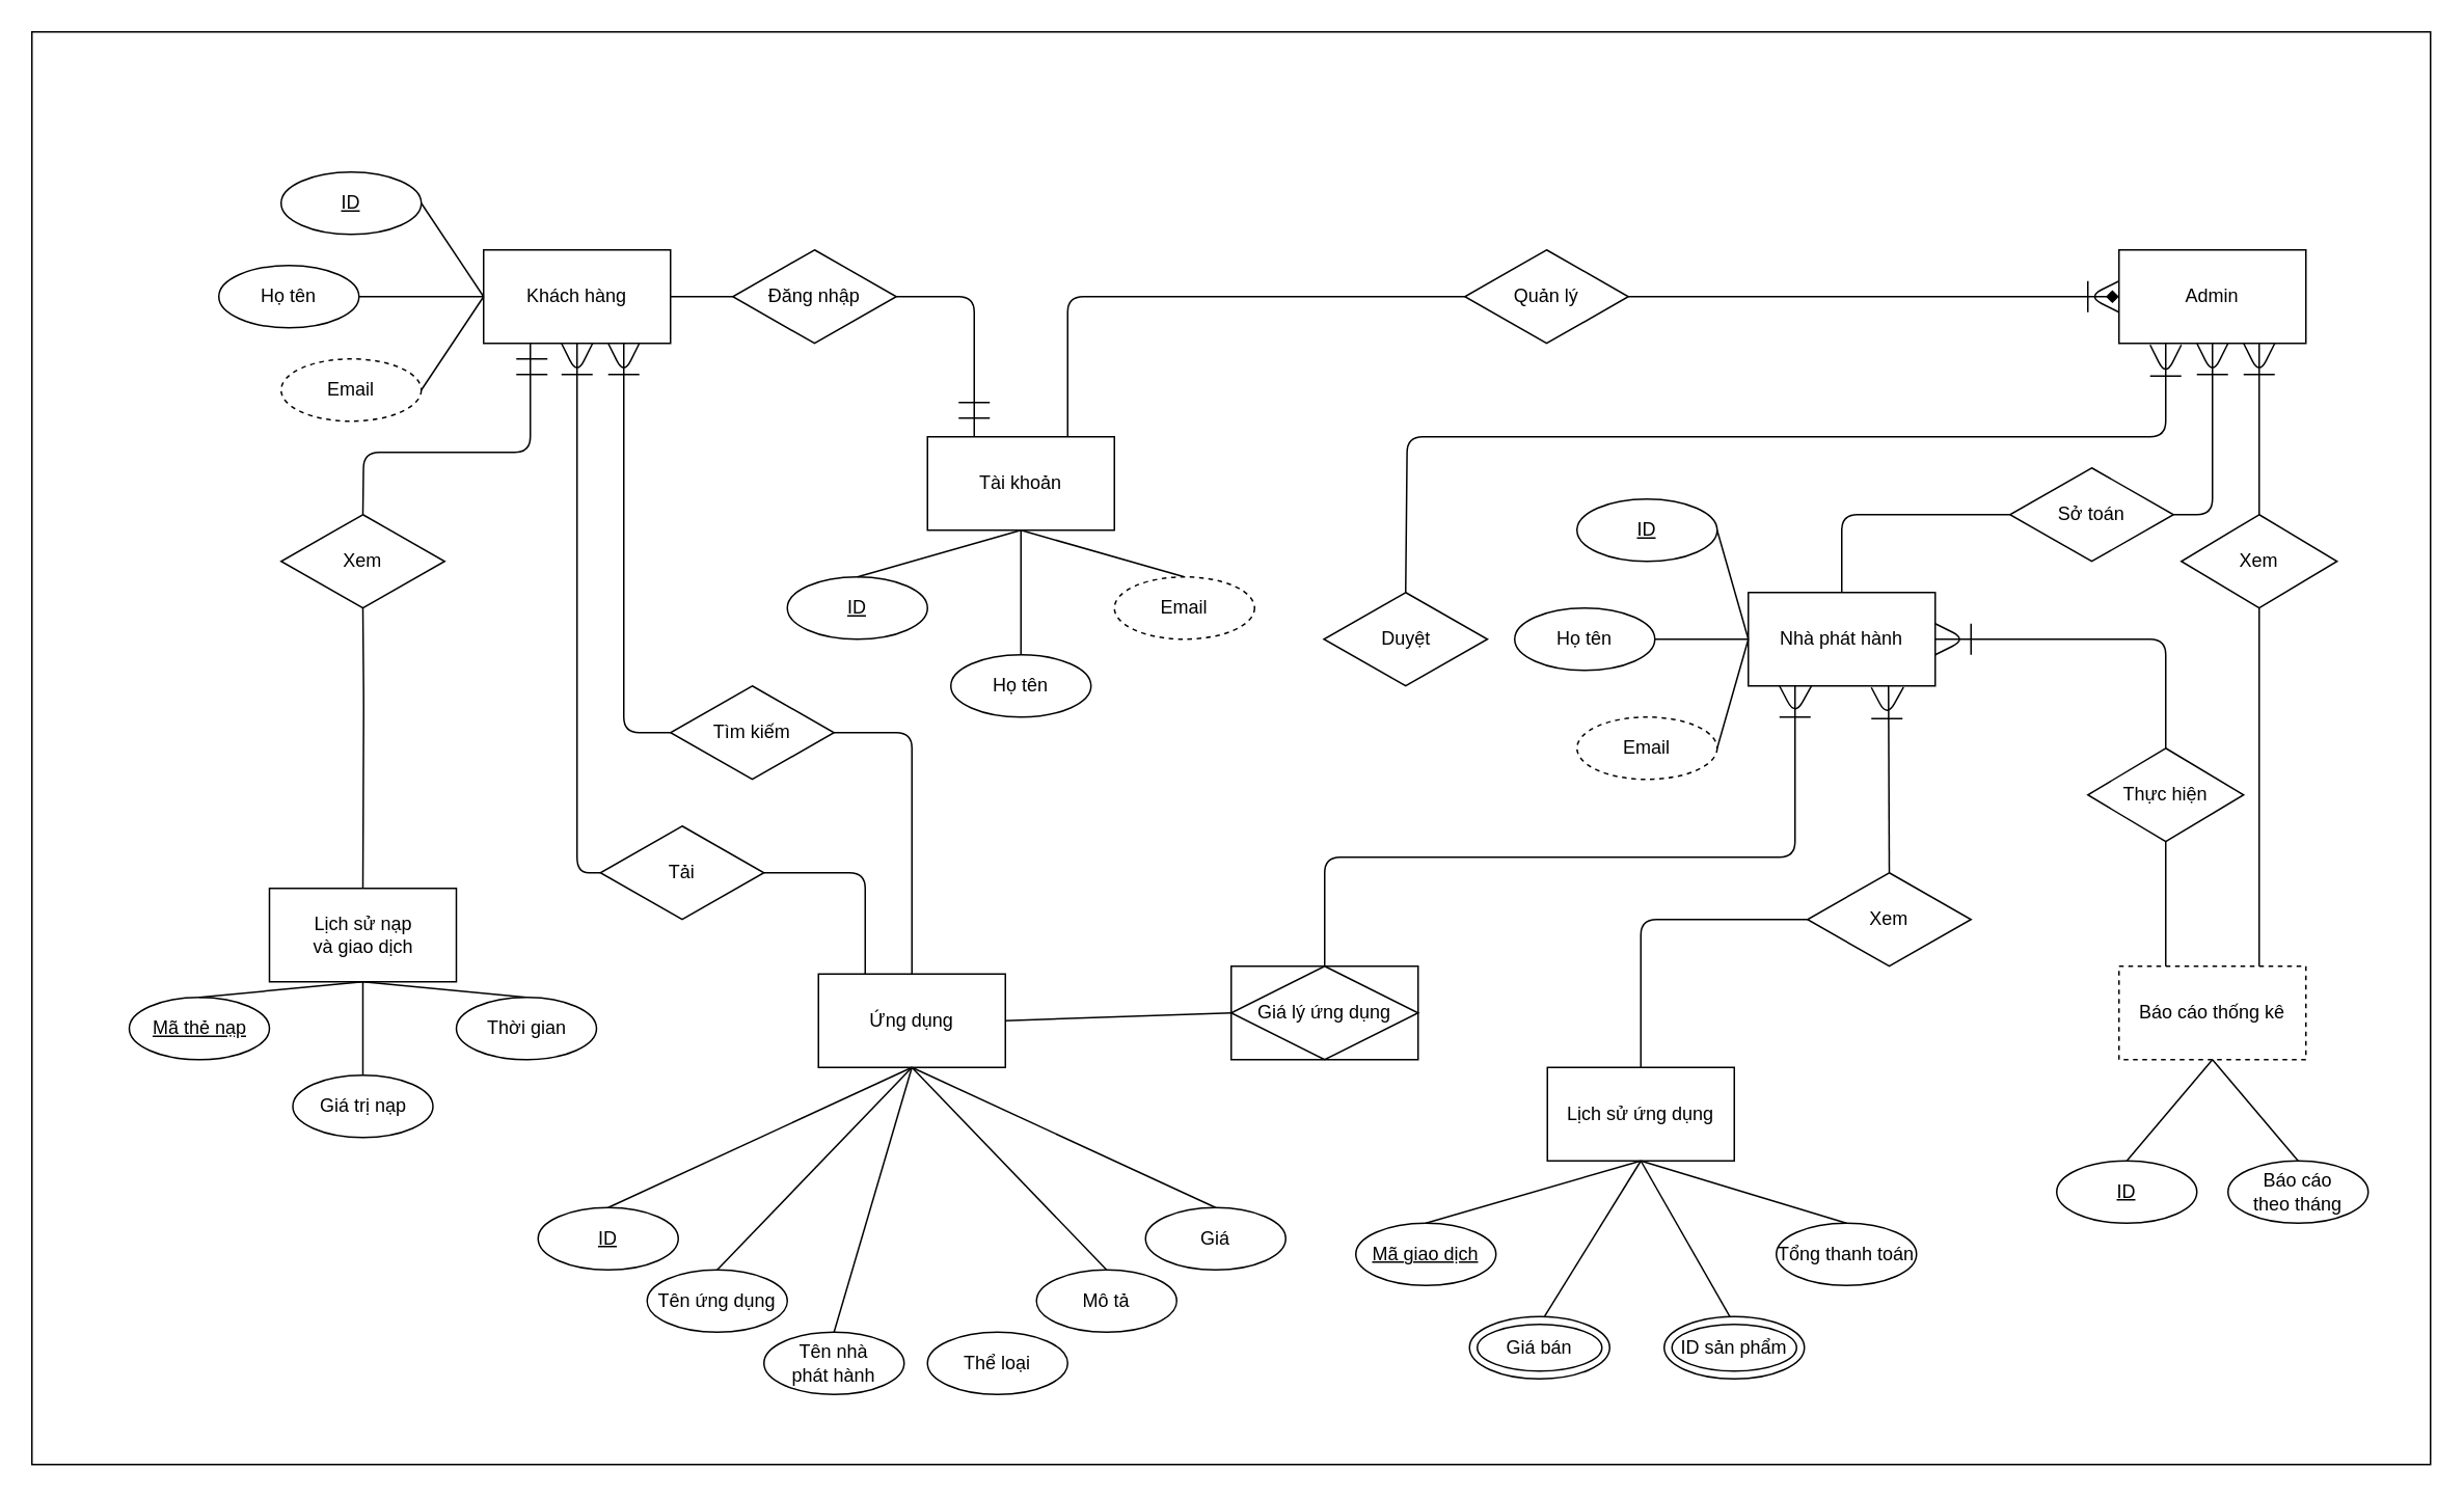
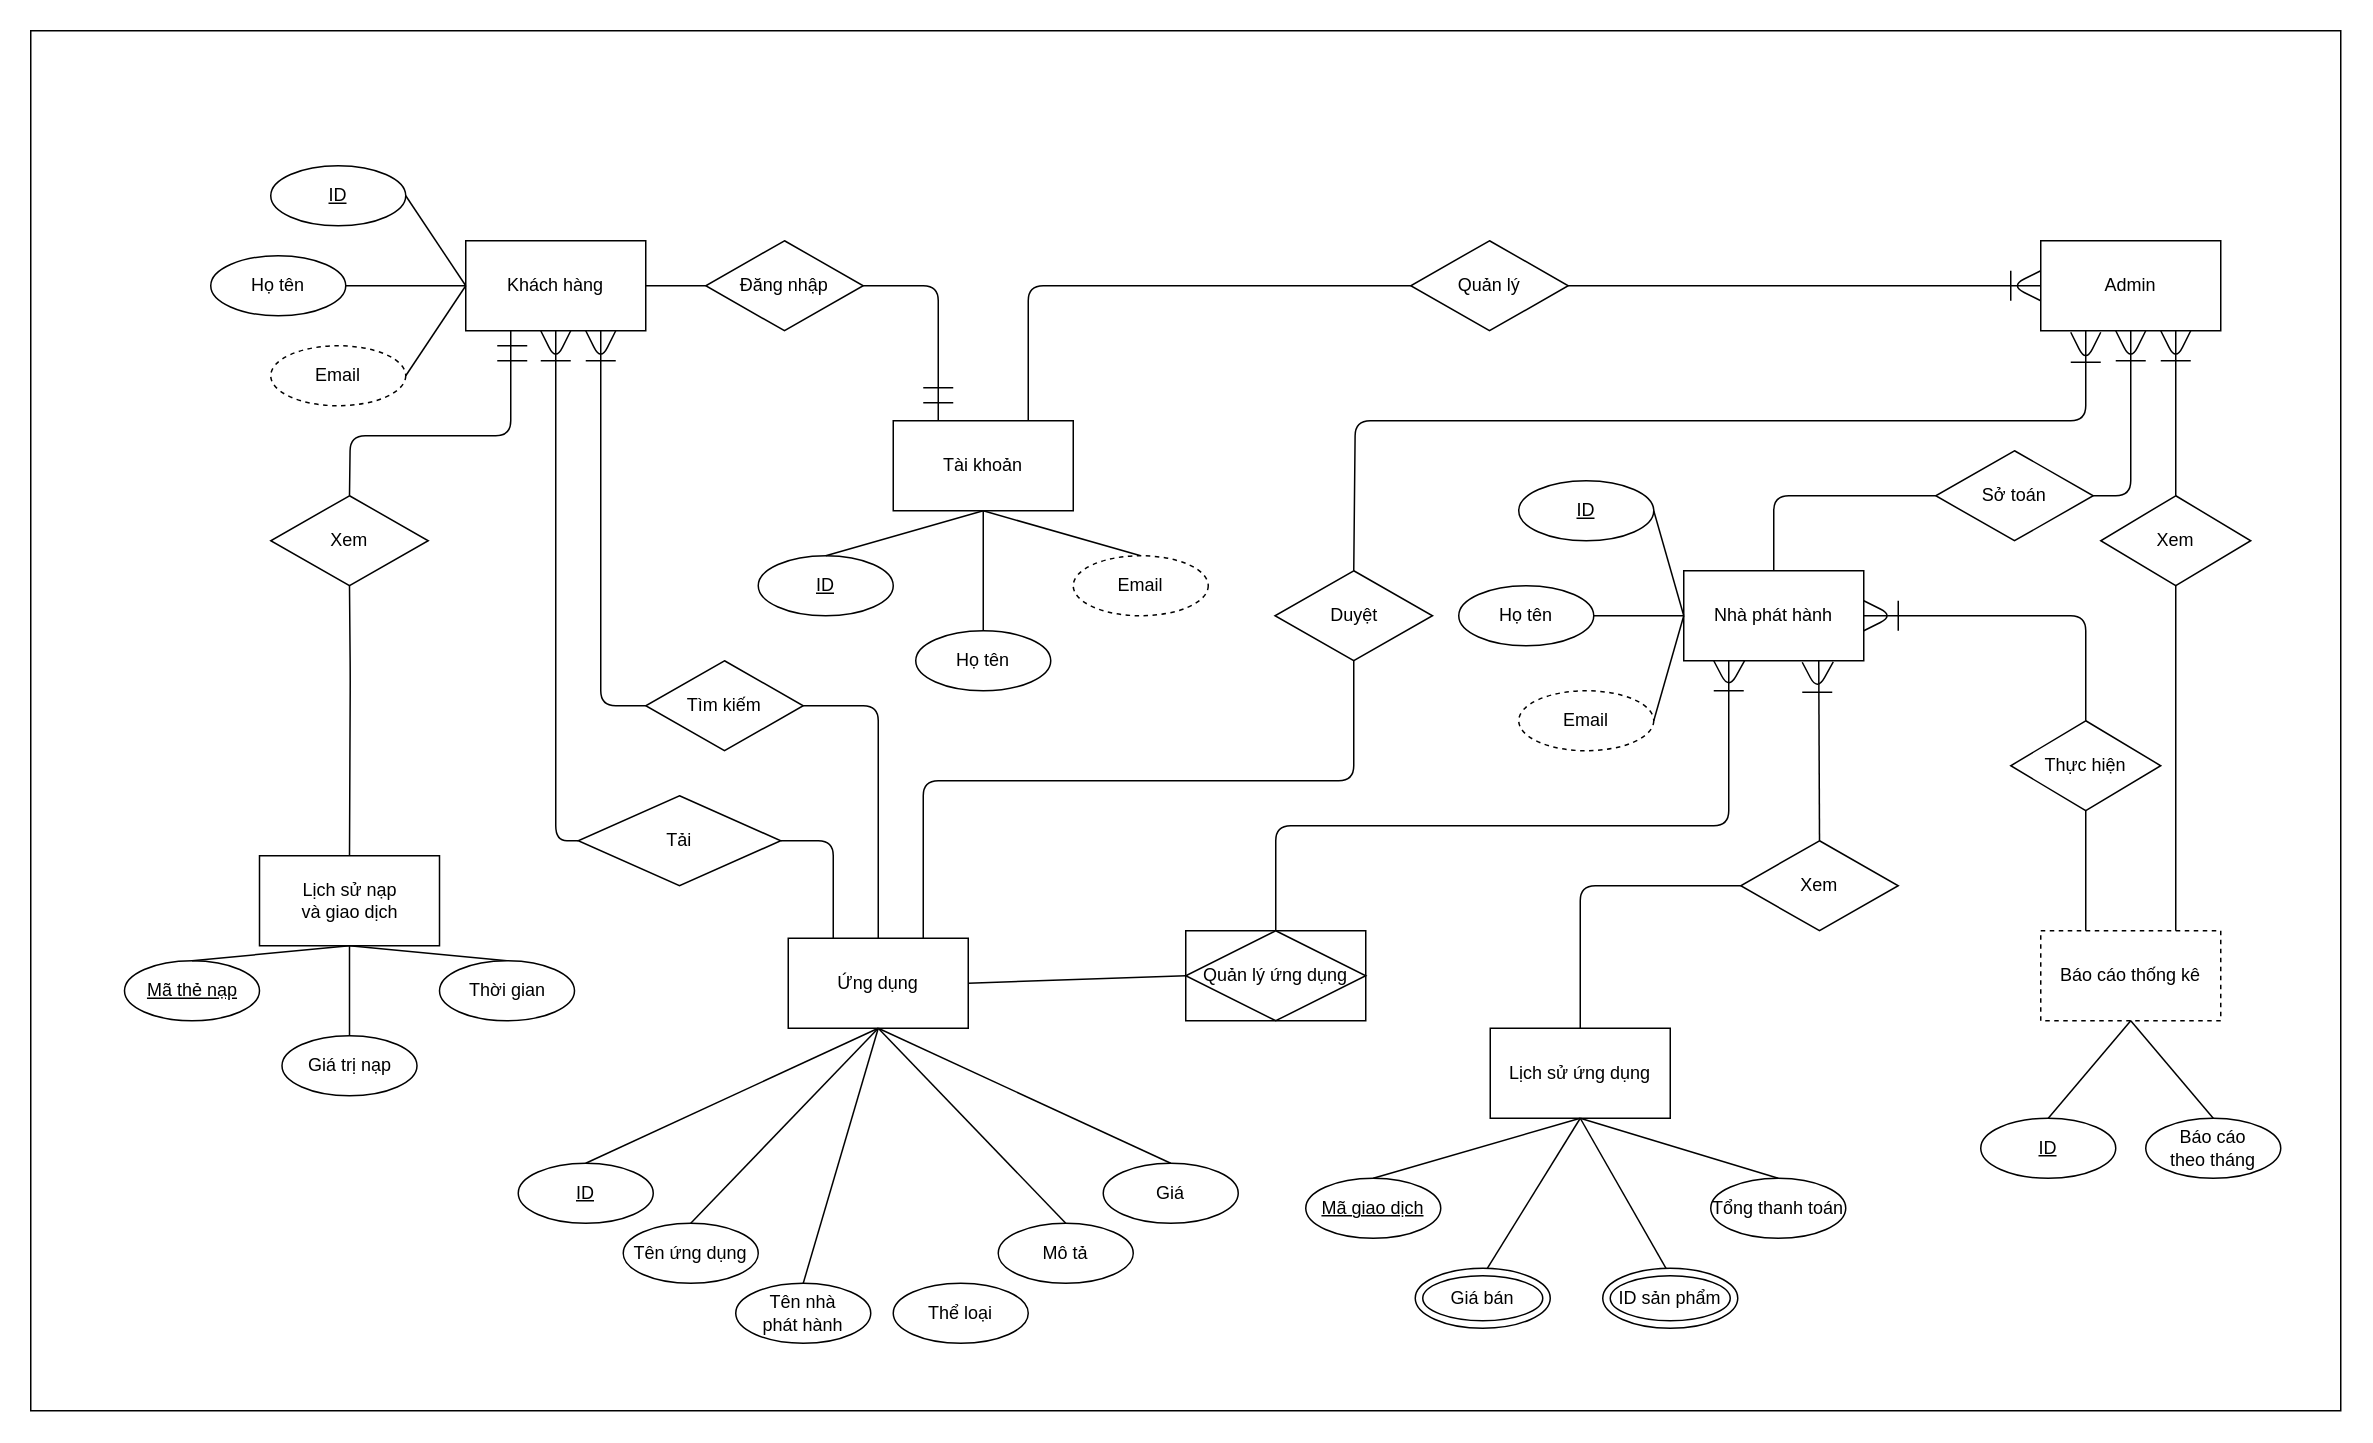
- <mxCell id="64" value="" style="endArrow=diamond;html=1;exitX=1;exitY=0.5;exitDx=0;exitDy=0;entryX=0;entryY=0.5;entryDx=0;entryDy=0;" parent="1" source="63" target="5" edge="1"><mxGeometry width="50" height="50" relative="1" as="geometry"><mxPoint x="860" y="440" as="sourcePoint" /><mxPoint x="1290" y="270" as="targetPoint" /><Array as="points" /></mxGeometry></mxCell>
+ <mxCell id="64" value="" style="endArrow=none;html=1;exitX=1;exitY=0.5;exitDx=0;exitDy=0;entryX=0;entryY=0.5;entryDx=0;entryDy=0;" parent="1" source="63" target="5" edge="1"><mxGeometry width="50" height="50" relative="1" as="geometry"><mxPoint x="860" y="440" as="sourcePoint" /><mxPoint x="1290" y="270" as="targetPoint" /><Array as="points" /></mxGeometry></mxCell>
+ <mxCell id="93" value="" style="endArrow=none;html=1;entryX=0.5;entryY=1;entryDx=0;entryDy=0;exitX=0.75;exitY=0;exitDx=0;exitDy=0;" parent="1" source="6" target="91" edge="1"><mxGeometry width="50" height="50" relative="1" as="geometry"><mxPoint x="990" y="490" as="sourcePoint" /><mxPoint x="1040" y="440" as="targetPoint" /><Array as="points"><mxPoint x="615" y="520" /><mxPoint x="902" y="520" /></Array></mxGeometry></mxCell>
- <mxCell id="96" value="Tải" style="rhombus;whiteSpace=wrap;html=1;" parent="1" vertex="1"><mxGeometry x="385" y="530" width="105" height="60" as="geometry" /></mxCell>
+ <mxCell id="96" value="Tải" style="rhombus;whiteSpace=wrap;html=1;" parent="1" vertex="1"><mxGeometry x="385" y="530" width="135" height="60" as="geometry" /></mxCell>
- <mxCell id="25" value="&lt;span&gt;Giá lý ứng dụng&lt;/span&gt;" style="rhombus;whiteSpace=wrap;html=1;" parent="23" vertex="1"><mxGeometry width="120" height="60" as="geometry" /></mxCell>
+ <mxCell id="25" value="&lt;span&gt;Quản lý ứng dụng&lt;/span&gt;" style="rhombus;whiteSpace=wrap;html=1;" parent="23" vertex="1"><mxGeometry width="120" height="60" as="geometry" /></mxCell>
